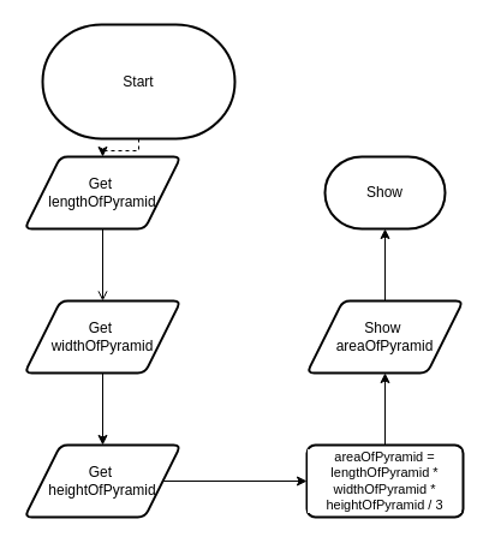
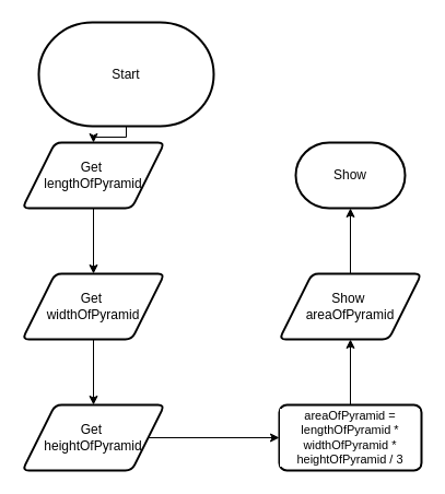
- <mxCell id="2" style="edgeStyle=orthogonalEdgeStyle;html=1;rounded=0;entryX=0.5;entryY=0;entryDx=0;entryDy=0;dashed=1;" parent="1" source="3" target="5" edge="1"><mxGeometry relative="1" as="geometry"><mxPoint x="85" y="170" as="targetPoint" /></mxGeometry></mxCell>
+ <mxCell id="2" style="edgeStyle=orthogonalEdgeStyle;html=1;rounded=0;entryX=0.5;entryY=0;entryDx=0;entryDy=0;" parent="1" source="3" target="5" edge="1"><mxGeometry relative="1" as="geometry"><mxPoint x="85" y="170" as="targetPoint" /></mxGeometry></mxCell>
- <mxCell id="4" style="edgeStyle=orthogonalEdgeStyle;html=1;exitX=0.5;exitY=1;exitDx=0;exitDy=0;entryX=0.5;entryY=0;entryDx=0;entryDy=0;rounded=0;endArrow=open;" edge="1" parent="1" source="5" target="7"><mxGeometry relative="1" as="geometry" /></mxCell>
+ <mxCell id="4" style="edgeStyle=orthogonalEdgeStyle;html=1;exitX=0.5;exitY=1;exitDx=0;exitDy=0;entryX=0.5;entryY=0;entryDx=0;entryDy=0;rounded=0;" edge="1" parent="1" source="5" target="7"><mxGeometry relative="1" as="geometry" /></mxCell>
